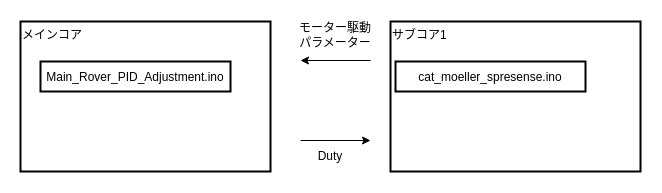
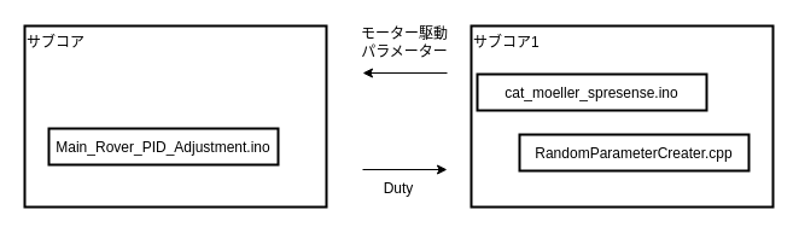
- <mxCell id="5" value="メインコア" style="text;html=1;strokeColor=default;fillColor=none;align=left;verticalAlign=top;whiteSpace=wrap;rounded=0;strokeWidth=2;" vertex="1" parent="1"><mxGeometry x="20" y="21" width="250" height="150" as="geometry" /></mxCell>
+ <mxCell id="5" value="サブコア" style="text;html=1;strokeColor=default;fillColor=none;align=left;verticalAlign=top;whiteSpace=wrap;rounded=0;strokeWidth=2;" vertex="1" parent="1"><mxGeometry x="20" y="21" width="250" height="150" as="geometry" /></mxCell>
- <mxCell id="2" value="&lt;p style=&quot;margin: 0px; font-variant-numeric: normal; font-variant-east-asian: normal; font-variant-alternates: normal; font-kerning: auto; font-optical-sizing: auto; font-feature-settings: normal; font-variation-settings: normal; font-stretch: normal; line-height: normal; text-align: start;&quot; class=&quot;p1&quot;&gt;Main_Rover_PID_Adjustment.ino&lt;/p&gt;" style="text;html=1;strokeColor=default;fillColor=none;align=center;verticalAlign=middle;whiteSpace=wrap;rounded=0;strokeWidth=2;" vertex="1" parent="1"><mxGeometry x="40" y="61" width="190" height="30" as="geometry" /></mxCell>
+ <mxCell id="2" value="&lt;p style=&quot;margin: 0px; font-variant-numeric: normal; font-variant-east-asian: normal; font-variant-alternates: normal; font-kerning: auto; font-optical-sizing: auto; font-feature-settings: normal; font-variation-settings: normal; font-stretch: normal; line-height: normal; text-align: start;&quot; class=&quot;p1&quot;&gt;Main_Rover_PID_Adjustment.ino&lt;/p&gt;" style="text;html=1;strokeColor=default;fillColor=none;align=center;verticalAlign=middle;whiteSpace=wrap;rounded=0;strokeWidth=2;" vertex="1" parent="1"><mxGeometry x="40" y="106" width="190" height="30" as="geometry" /></mxCell>
+ <mxCell id="4" value="&lt;p style=&quot;margin: 0px; font-variant-numeric: normal; font-variant-east-asian: normal; font-variant-alternates: normal; font-kerning: auto; font-optical-sizing: auto; font-feature-settings: normal; font-variation-settings: normal; font-stretch: normal; line-height: normal; text-align: start;&quot; class=&quot;p1&quot;&gt;RandomParameterCreater.cpp&lt;/p&gt;" style="text;html=1;strokeColor=default;fillColor=none;align=center;verticalAlign=middle;whiteSpace=wrap;rounded=0;strokeWidth=2;" vertex="1" parent="1"><mxGeometry x="430" y="111" width="190" height="30" as="geometry" /></mxCell>
